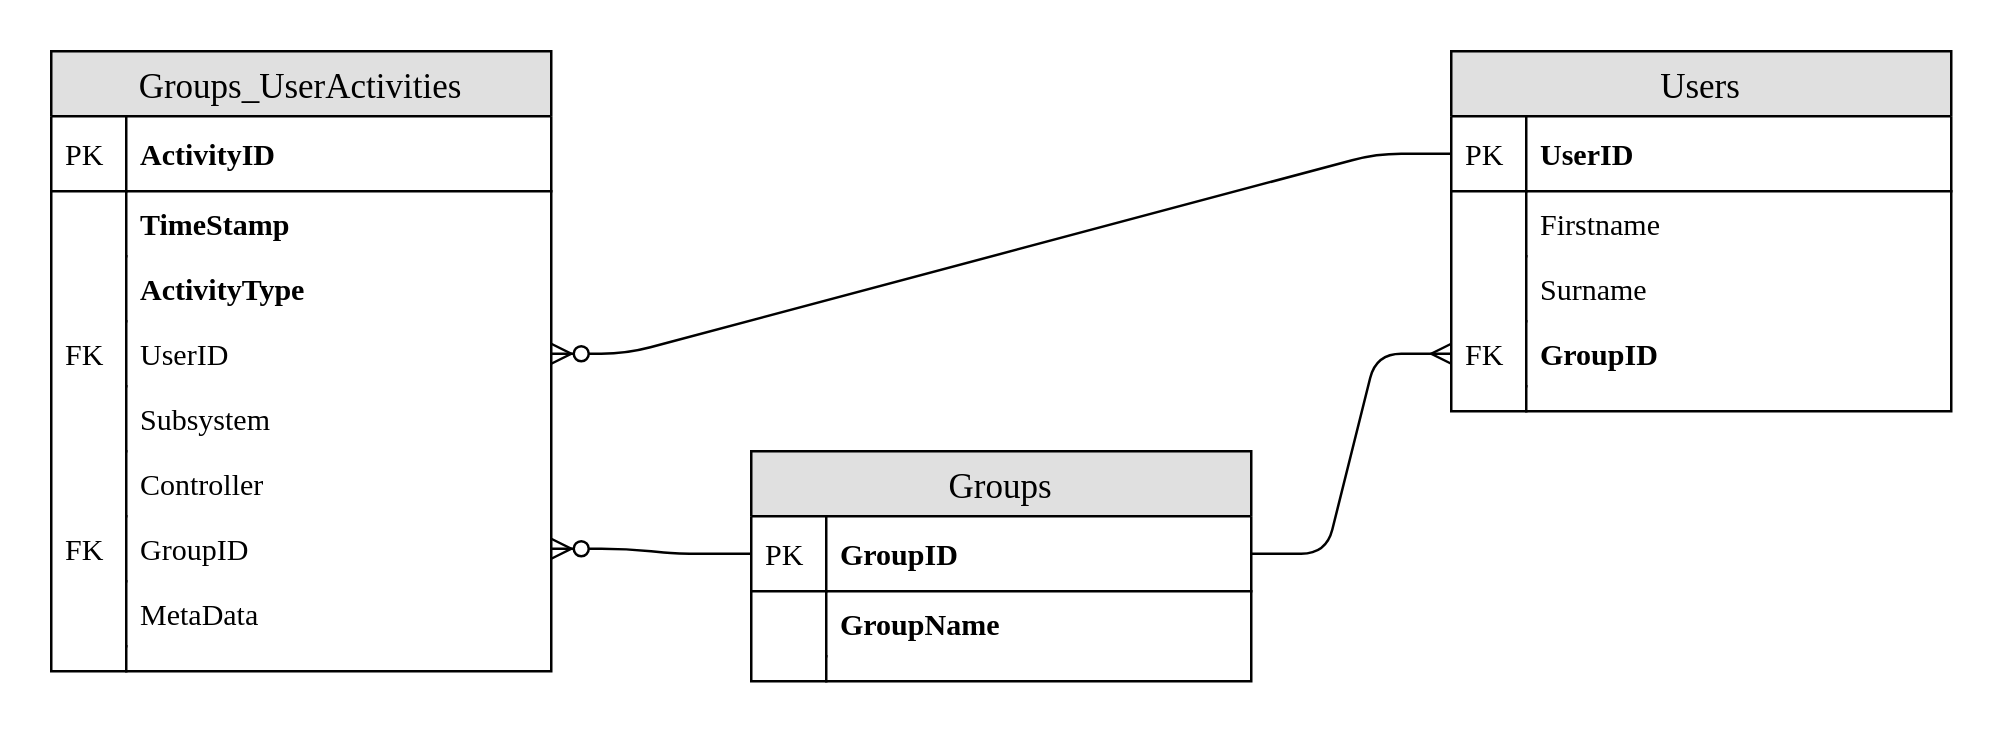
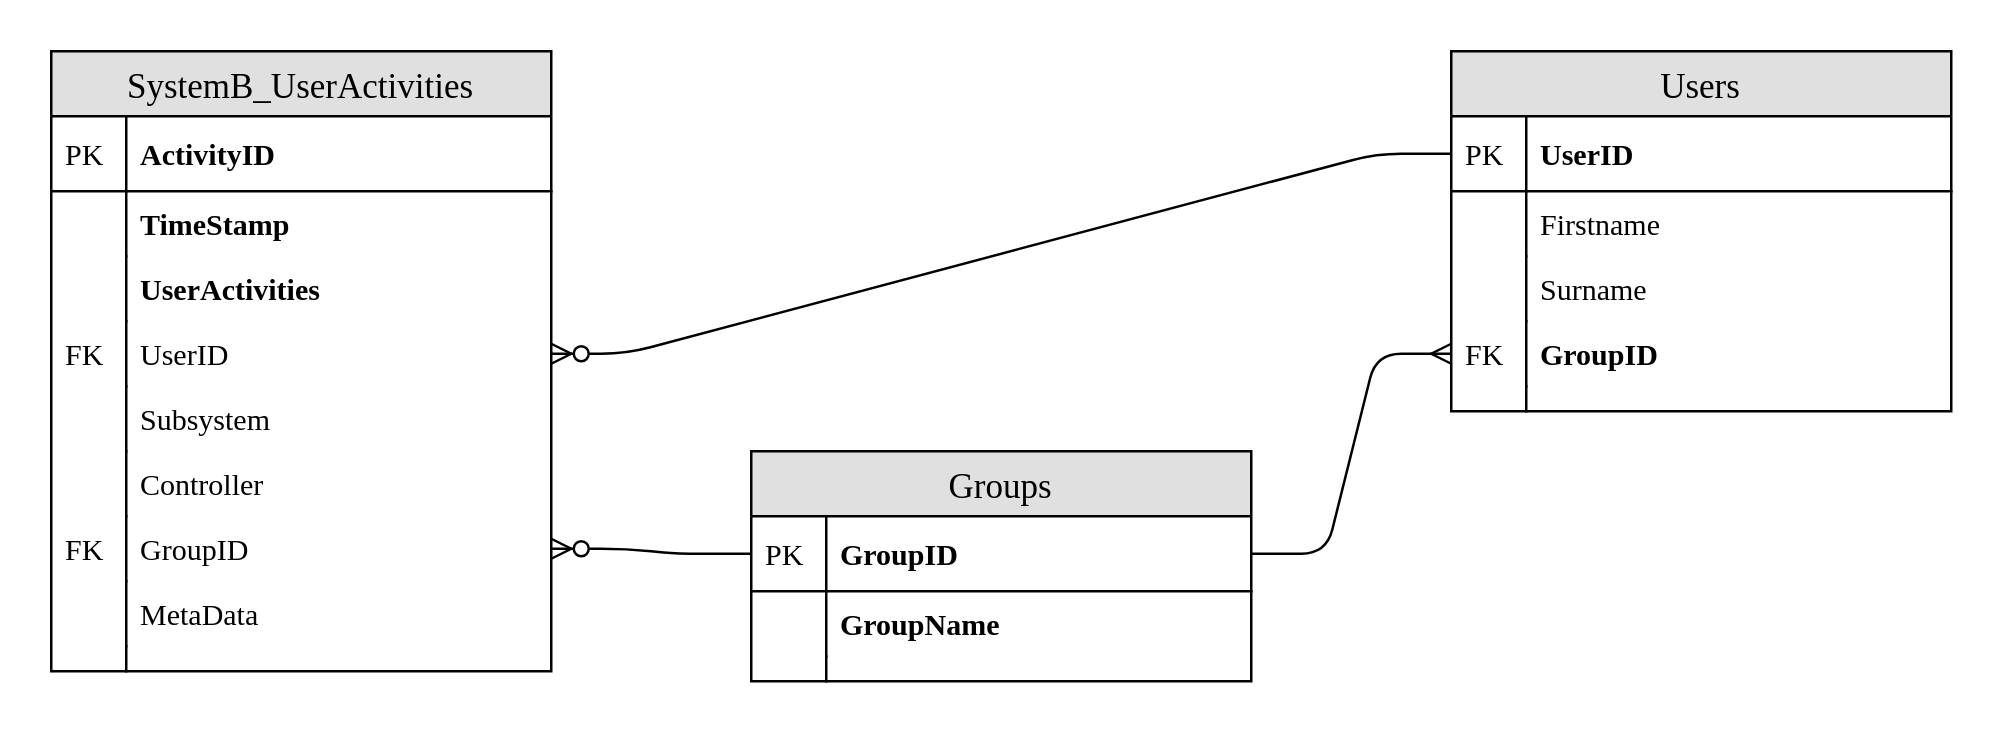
- <mxCell id="13" value="Groups_UserActivities" style="swimlane;fontStyle=0;childLayout=stackLayout;horizontal=1;startSize=26;fillColor=#e0e0e0;horizontalStack=0;resizeParent=1;resizeParentMax=0;resizeLast=0;collapsible=1;marginBottom=0;swimlaneFillColor=#ffffff;align=center;fontSize=14;fontFamily=Times New Roman;" parent="1" vertex="1"><mxGeometry x="20" y="20" width="200" height="248" as="geometry" /></mxCell>
+ <mxCell id="13" value="SystemB_UserActivities" style="swimlane;fontStyle=0;childLayout=stackLayout;horizontal=1;startSize=26;fillColor=#e0e0e0;horizontalStack=0;resizeParent=1;resizeParentMax=0;resizeLast=0;collapsible=1;marginBottom=0;swimlaneFillColor=#ffffff;align=center;fontSize=14;fontFamily=Times New Roman;" parent="1" vertex="1"><mxGeometry x="20" y="20" width="200" height="248" as="geometry" /></mxCell>
- <mxCell id="18" value="ActivityType" style="shape=partialRectangle;top=0;left=0;right=0;bottom=0;align=left;verticalAlign=top;fillColor=none;spacingLeft=34;spacingRight=4;overflow=hidden;rotatable=0;points=[[0,0.5],[1,0.5]];portConstraint=eastwest;dropTarget=0;fontSize=12;fontFamily=Times New Roman;fontStyle=1" parent="13" vertex="1"><mxGeometry y="82" width="200" height="26" as="geometry" /></mxCell>
+ <mxCell id="18" value="UserActivities" style="shape=partialRectangle;top=0;left=0;right=0;bottom=0;align=left;verticalAlign=top;fillColor=none;spacingLeft=34;spacingRight=4;overflow=hidden;rotatable=0;points=[[0,0.5],[1,0.5]];portConstraint=eastwest;dropTarget=0;fontSize=12;fontFamily=Times New Roman;fontStyle=1" parent="13" vertex="1"><mxGeometry y="82" width="200" height="26" as="geometry" /></mxCell>
